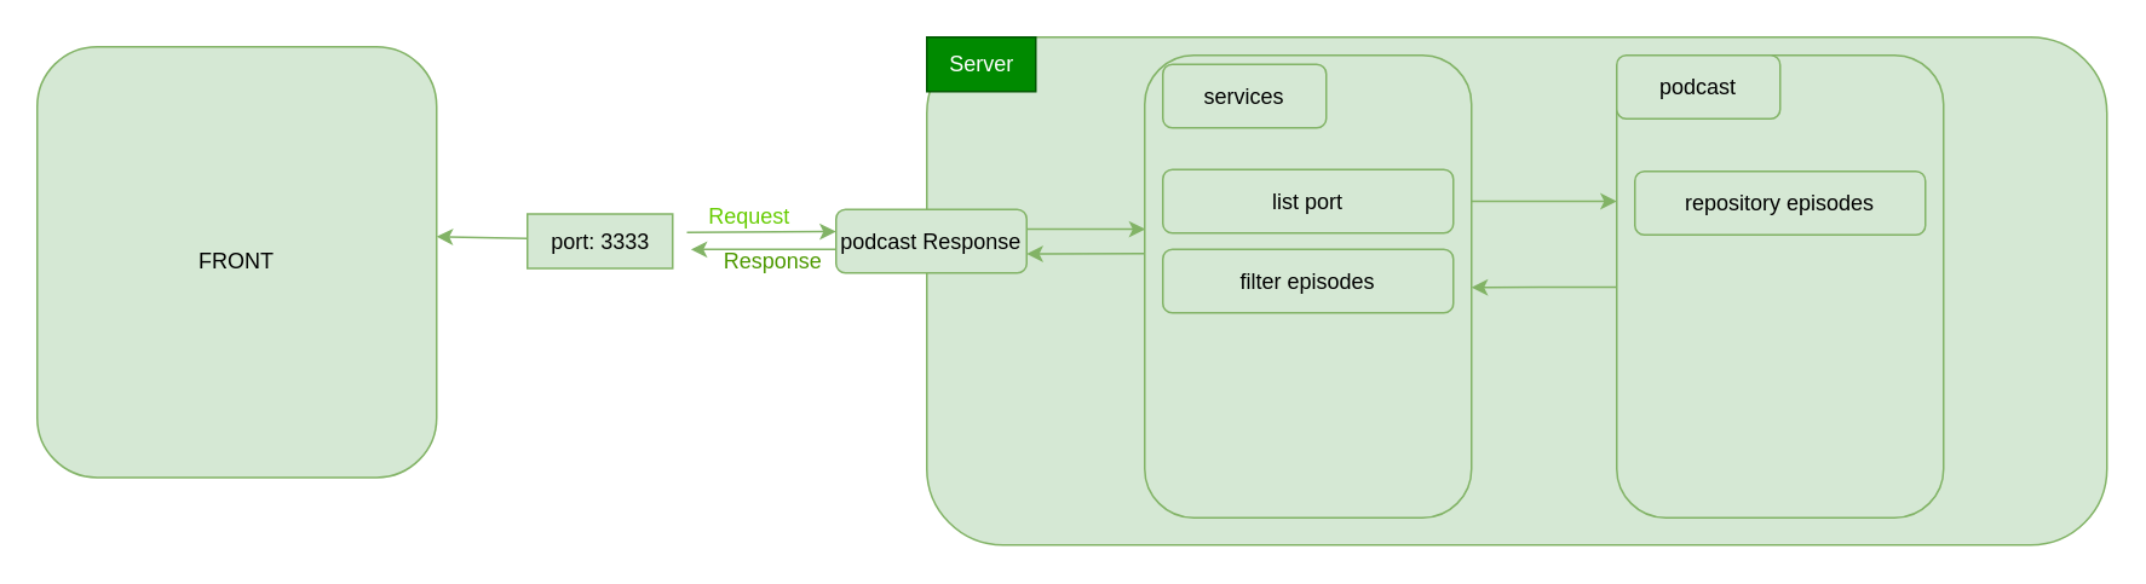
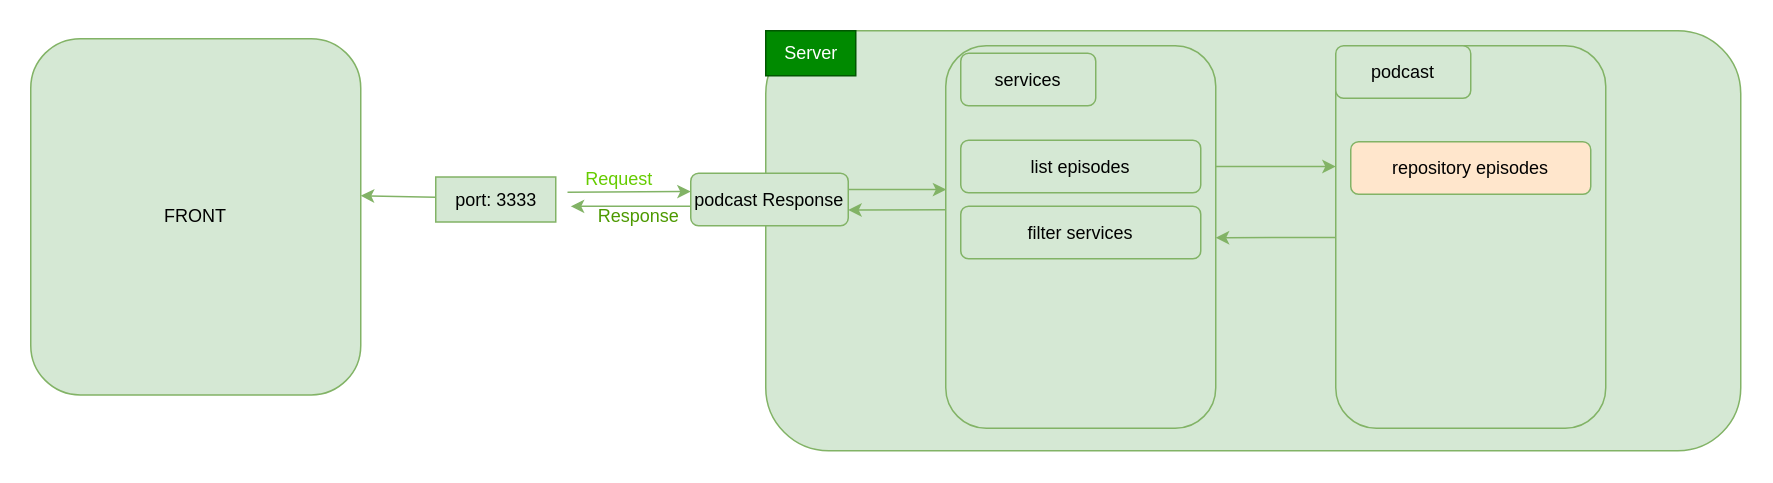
- <mxCell id="16" value="list port" style="rounded=1;whiteSpace=wrap;html=1;fillColor=#d5e8d4;strokeColor=#82b366;" vertex="1" parent="1"><mxGeometry x="640" y="93" width="160" height="35" as="geometry" /></mxCell>
+ <mxCell id="16" value="list episodes" style="rounded=1;whiteSpace=wrap;html=1;fillColor=#d5e8d4;strokeColor=#82b366;" vertex="1" parent="1"><mxGeometry x="640" y="93" width="160" height="35" as="geometry" /></mxCell>
- <mxCell id="21" value="repository episodes" style="rounded=1;whiteSpace=wrap;html=1;fillColor=#d5e8d4;strokeColor=#82b366;" vertex="1" parent="1"><mxGeometry x="900" y="94" width="160" height="35" as="geometry" /></mxCell>
+ <mxCell id="21" value="repository episodes" style="rounded=1;whiteSpace=wrap;html=1;fillColor=#ffe6cc;strokeColor=#82b366;" vertex="1" parent="1"><mxGeometry x="900" y="94" width="160" height="35" as="geometry" /></mxCell>
- <mxCell id="17" value="filter episodes" style="rounded=1;whiteSpace=wrap;html=1;fillColor=#d5e8d4;strokeColor=#82b366;" vertex="1" parent="1"><mxGeometry x="640" y="137" width="160" height="35" as="geometry" /></mxCell>
+ <mxCell id="17" value="filter services" style="rounded=1;whiteSpace=wrap;html=1;fillColor=#d5e8d4;strokeColor=#82b366;" vertex="1" parent="1"><mxGeometry x="640" y="137" width="160" height="35" as="geometry" /></mxCell>
